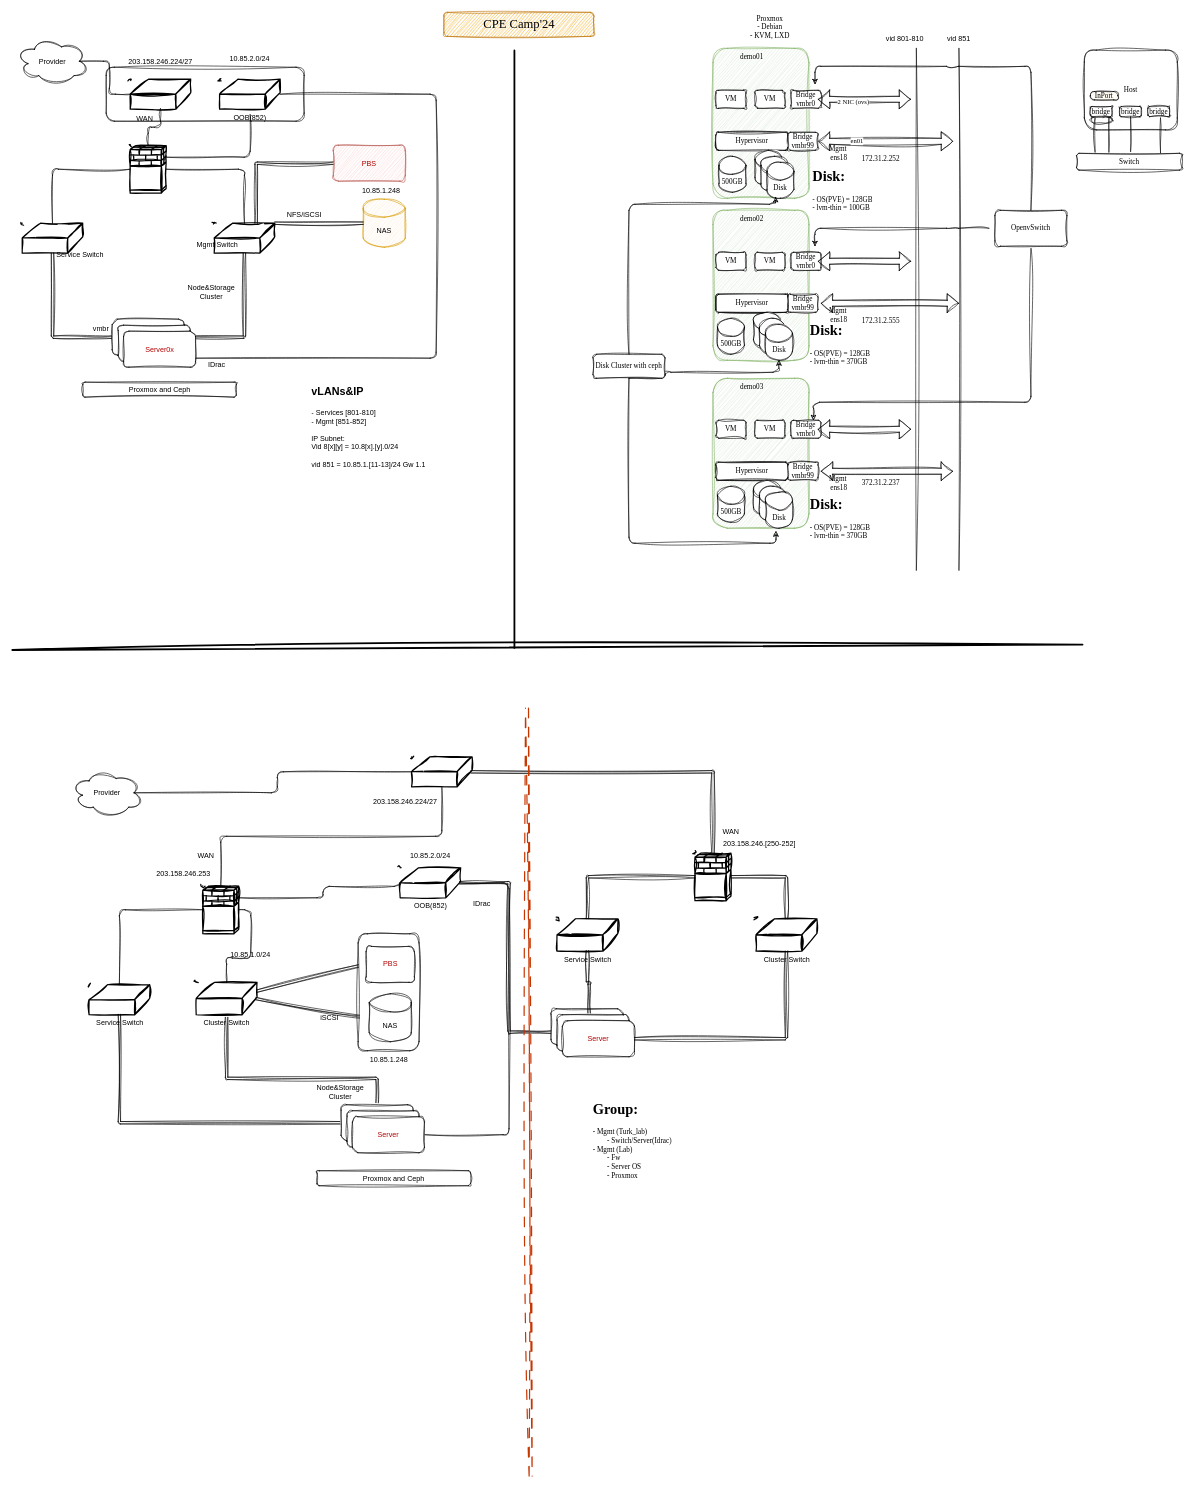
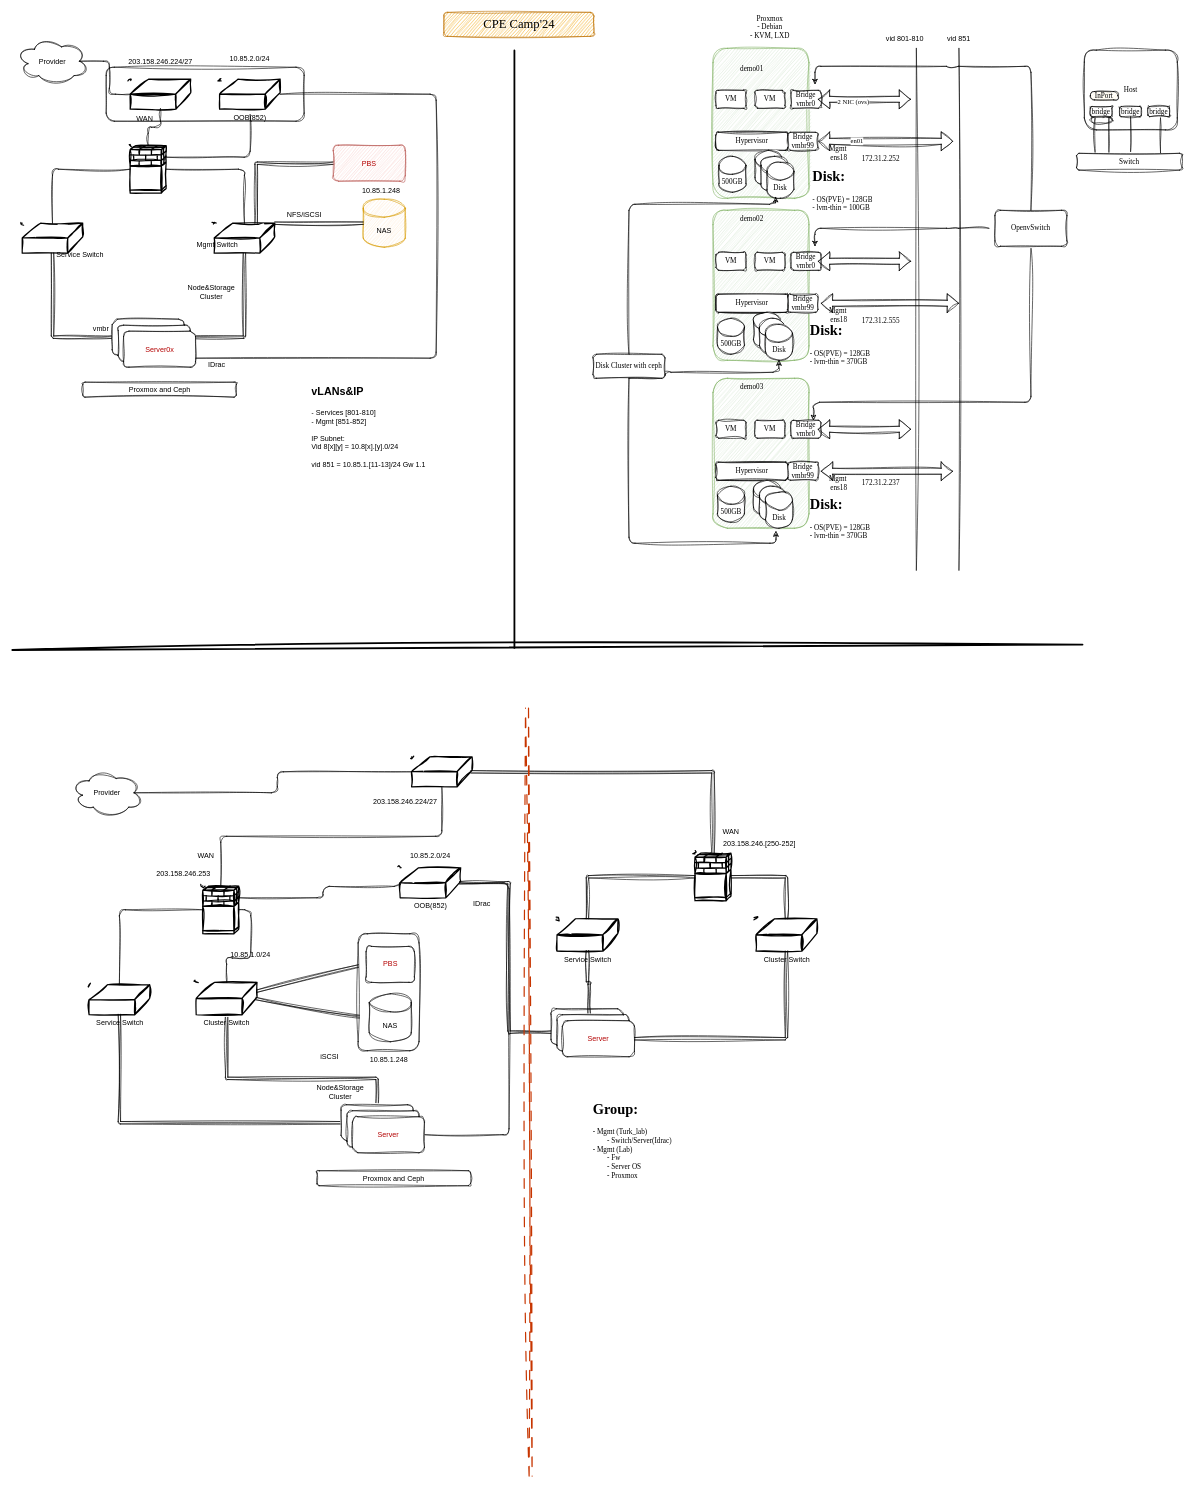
- <mxCell id="31" value="demo01" style="text;html=1;align=center;verticalAlign=middle;whiteSpace=wrap;rounded=1;fontFamily=Architects Daughter;fontSource=https%3A%2F%2Ffonts.googleapis.com%2Fcss%3Ffamily%3DArchitects%2BDaughter;labelBackgroundColor=none;sketch=1;curveFitting=1;jiggle=2;" parent="1" vertex="1"><mxGeometry x="1208" y="80" width="90" height="30" as="geometry" /></mxCell>
+ <mxCell id="31" value="demo01" style="text;html=1;align=center;verticalAlign=middle;whiteSpace=wrap;rounded=1;fontFamily=Architects Daughter;fontSource=https%3A%2F%2Ffonts.googleapis.com%2Fcss%3Ffamily%3DArchitects%2BDaughter;labelBackgroundColor=none;sketch=1;curveFitting=1;jiggle=2;" parent="1" vertex="1"><mxGeometry x="1208" y="100" width="90" height="30" as="geometry" /></mxCell>
- <mxCell id="104" value="372.31.2.237" style="text;html=1;align=center;verticalAlign=middle;whiteSpace=wrap;rounded=1;fontFamily=Architects Daughter;fontSource=https%3A%2F%2Ffonts.googleapis.com%2Fcss%3Ffamily%3DArchitects%2BDaughter;labelBackgroundColor=none;sketch=1;curveFitting=1;jiggle=2;" parent="1" vertex="1"><mxGeometry x="1438" y="790" width="60" height="30" as="geometry" /></mxCell>
+ <mxCell id="104" value="172.31.2.237" style="text;html=1;align=center;verticalAlign=middle;whiteSpace=wrap;rounded=1;fontFamily=Architects Daughter;fontSource=https%3A%2F%2Ffonts.googleapis.com%2Fcss%3Ffamily%3DArchitects%2BDaughter;labelBackgroundColor=none;sketch=1;curveFitting=1;jiggle=2;" parent="1" vertex="1"><mxGeometry x="1438" y="790" width="60" height="30" as="geometry" /></mxCell>
- <mxCell id="121" value="iSCSI" style="text;html=1;strokeColor=none;fillColor=none;align=center;verticalAlign=middle;whiteSpace=wrap;rounded=1;labelBackgroundColor=none;sketch=1;curveFitting=1;jiggle=2;" parent="1" vertex="1"><mxGeometry x="519" y="1681" width="60" height="30" as="geometry" /></mxCell>
+ <mxCell id="121" value="iSCSI" style="text;html=1;strokeColor=none;fillColor=none;align=center;verticalAlign=middle;whiteSpace=wrap;rounded=1;labelBackgroundColor=none;sketch=1;curveFitting=1;jiggle=2;" parent="1" vertex="1"><mxGeometry x="519" y="1746" width="60" height="30" as="geometry" /></mxCell>
